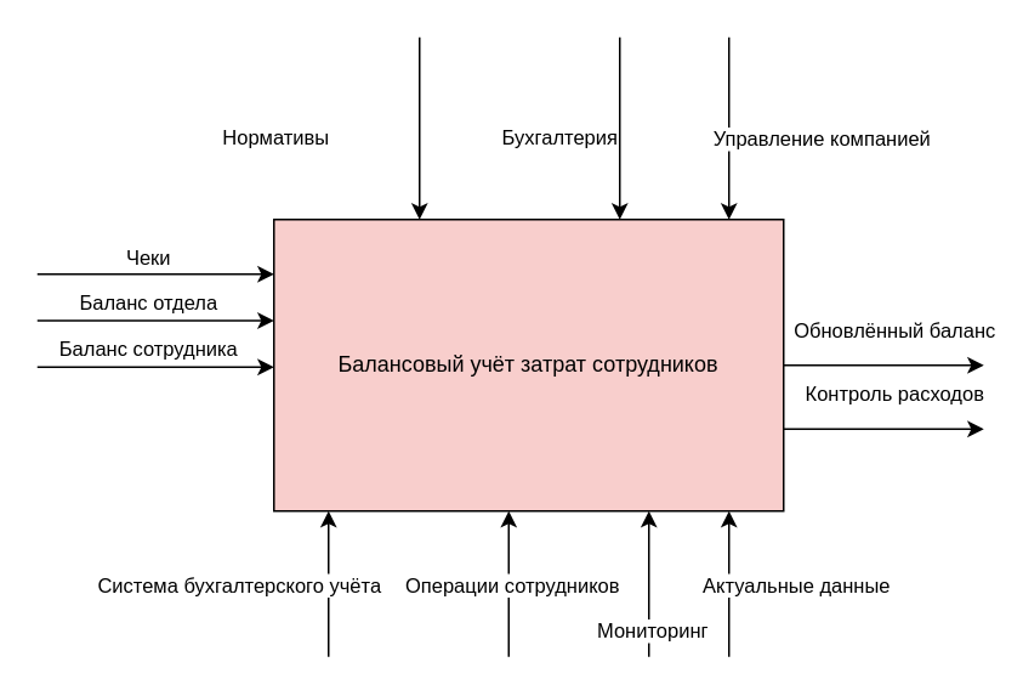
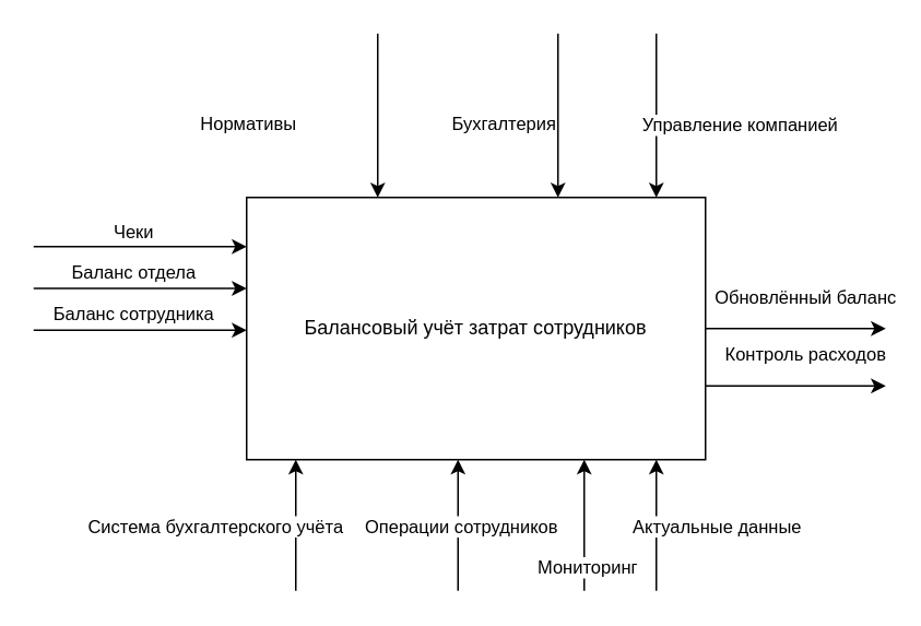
- <mxCell id="2" value="Балансовый учёт затрат сотрудников" style="rounded=0;whiteSpace=wrap;html=1;fillColor=#f8cecc;" vertex="1" parent="1"><mxGeometry x="150" y="120" width="280" height="160" as="geometry" /></mxCell>
+ <mxCell id="2" value="Балансовый учёт затрат сотрудников" style="rounded=0;whiteSpace=wrap;html=1;" vertex="1" parent="1"><mxGeometry x="150" y="120" width="280" height="160" as="geometry" /></mxCell>
